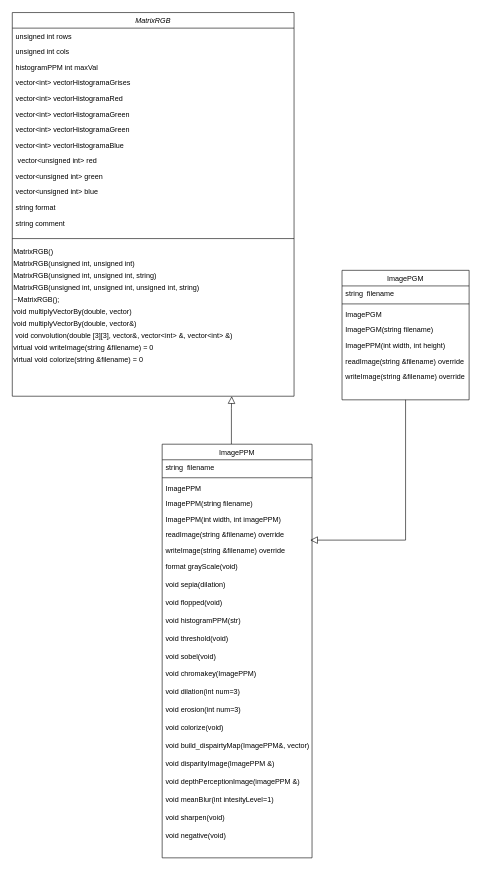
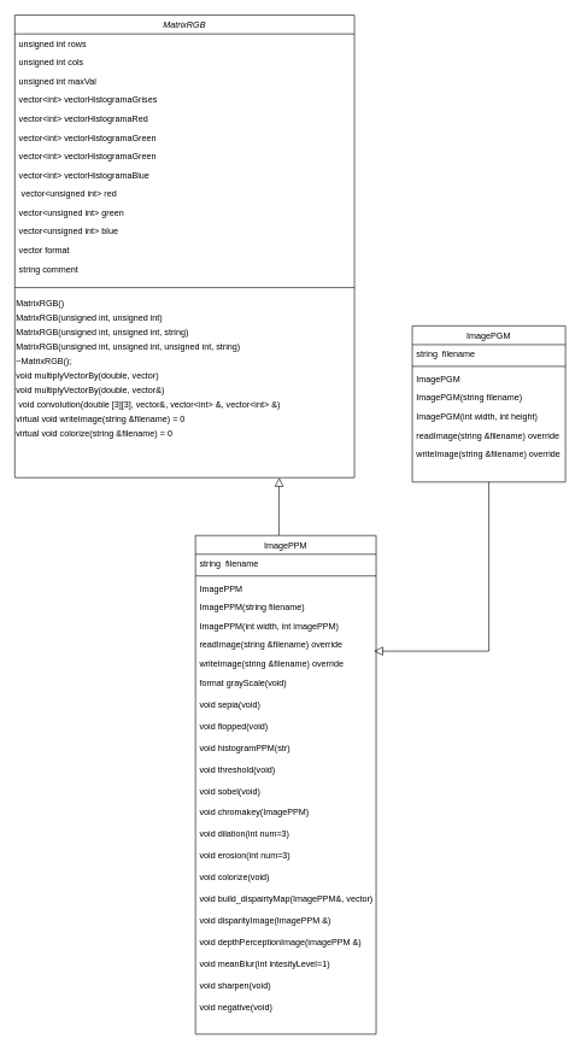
- <mxCell id="5" value="histogramPPM int maxVal" style="text;align=left;verticalAlign=top;spacingLeft=4;spacingRight=4;overflow=hidden;rotatable=0;points=[[0,0.5],[1,0.5]];portConstraint=eastwest;rounded=0;shadow=0;html=0;" parent="2" vertex="1"><mxGeometry y="78" width="470" height="26" as="geometry" /></mxCell>
+ <mxCell id="5" value="unsigned int maxVal" style="text;align=left;verticalAlign=top;spacingLeft=4;spacingRight=4;overflow=hidden;rotatable=0;points=[[0,0.5],[1,0.5]];portConstraint=eastwest;rounded=0;shadow=0;html=0;" parent="2" vertex="1"><mxGeometry y="78" width="470" height="26" as="geometry" /></mxCell>
- <mxCell id="14" value="string format" style="text;align=left;verticalAlign=top;spacingLeft=4;spacingRight=4;overflow=hidden;rotatable=0;points=[[0,0.5],[1,0.5]];portConstraint=eastwest;" parent="2" vertex="1"><mxGeometry y="312" width="470" height="26" as="geometry" /></mxCell>
+ <mxCell id="14" value="vector format" style="text;align=left;verticalAlign=top;spacingLeft=4;spacingRight=4;overflow=hidden;rotatable=0;points=[[0,0.5],[1,0.5]];portConstraint=eastwest;" parent="2" vertex="1"><mxGeometry y="312" width="470" height="26" as="geometry" /></mxCell>
- <mxCell id="33" value="ImagePPM(int width, int height)" style="text;align=left;verticalAlign=top;spacingLeft=4;spacingRight=4;overflow=hidden;rotatable=0;points=[[0,0.5],[1,0.5]];portConstraint=eastwest;" parent="28" vertex="1"><mxGeometry y="112" width="212" height="26" as="geometry" /></mxCell>
+ <mxCell id="33" value="ImagePGM(int width, int height)" style="text;align=left;verticalAlign=top;spacingLeft=4;spacingRight=4;overflow=hidden;rotatable=0;points=[[0,0.5],[1,0.5]];portConstraint=eastwest;" parent="28" vertex="1"><mxGeometry y="112" width="212" height="26" as="geometry" /></mxCell>
- <mxCell id="46" value="void sepia(dilation)" style="text;align=left;verticalAlign=top;spacingLeft=4;spacingRight=4;overflow=hidden;rotatable=0;points=[[0,0.5],[1,0.5]];portConstraint=eastwest;" parent="37" vertex="1"><mxGeometry y="220" width="250" height="30" as="geometry" /></mxCell>
+ <mxCell id="46" value="void sepia(void)" style="text;align=left;verticalAlign=top;spacingLeft=4;spacingRight=4;overflow=hidden;rotatable=0;points=[[0,0.5],[1,0.5]];portConstraint=eastwest;" parent="37" vertex="1"><mxGeometry y="220" width="250" height="30" as="geometry" /></mxCell>
